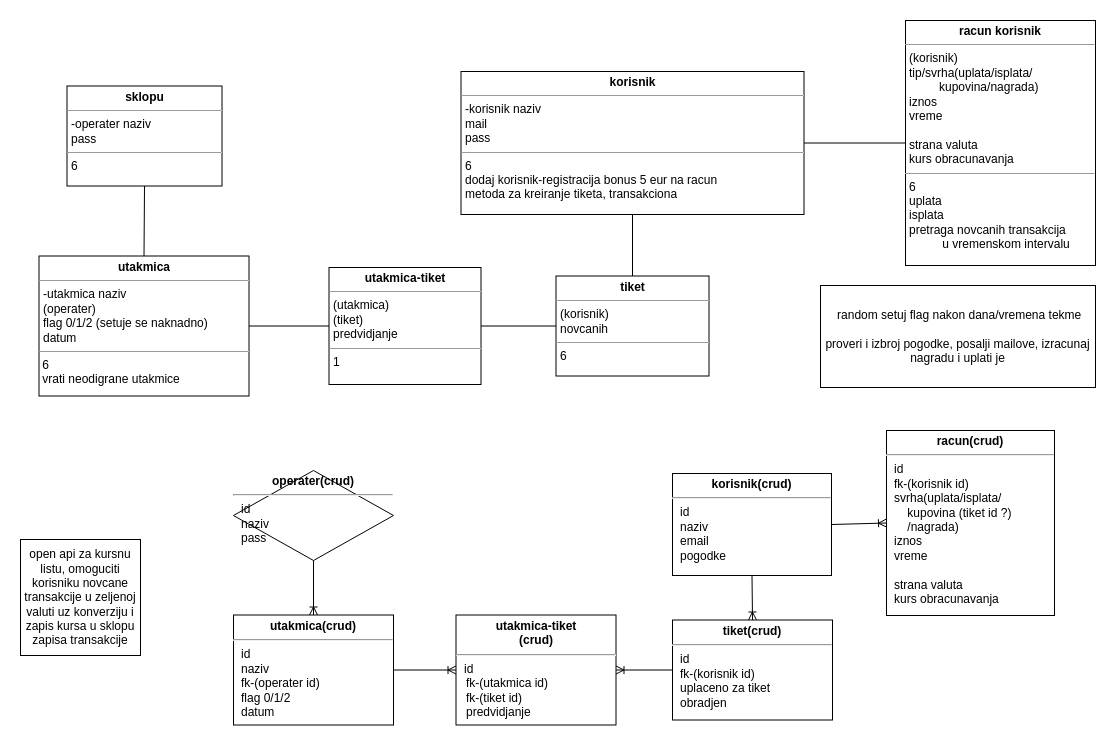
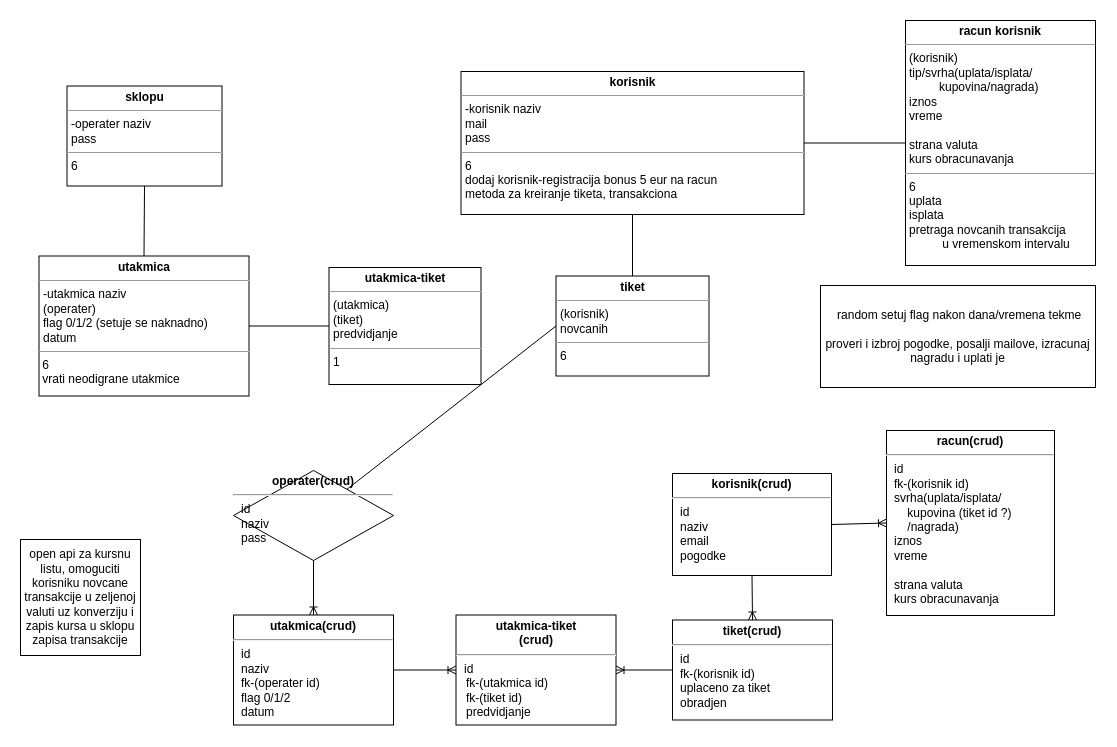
- <mxCell id="21" value="" style="endArrow=none;html=1;exitX=0;exitY=0.5;exitDx=0;exitDy=0;entryX=1;entryY=0.5;entryDx=0;entryDy=0;" parent="1" source="4" target="24" edge="1"><mxGeometry width="50" height="50" relative="1" as="geometry"><mxPoint x="18.5" y="1135.5" as="sourcePoint" /><mxPoint x="328.5" y="395.5" as="targetPoint" /></mxGeometry></mxCell>
+ <mxCell id="21" value="" style="endArrow=none;html=1;exitX=0;exitY=0.5;exitDx=0;exitDy=0;" parent="1" source="4" target="10" edge="1"><mxGeometry width="50" height="50" relative="1" as="geometry"><mxPoint x="18.5" y="1135.5" as="sourcePoint" /><mxPoint x="328.5" y="395.5" as="targetPoint" /></mxGeometry></mxCell>
